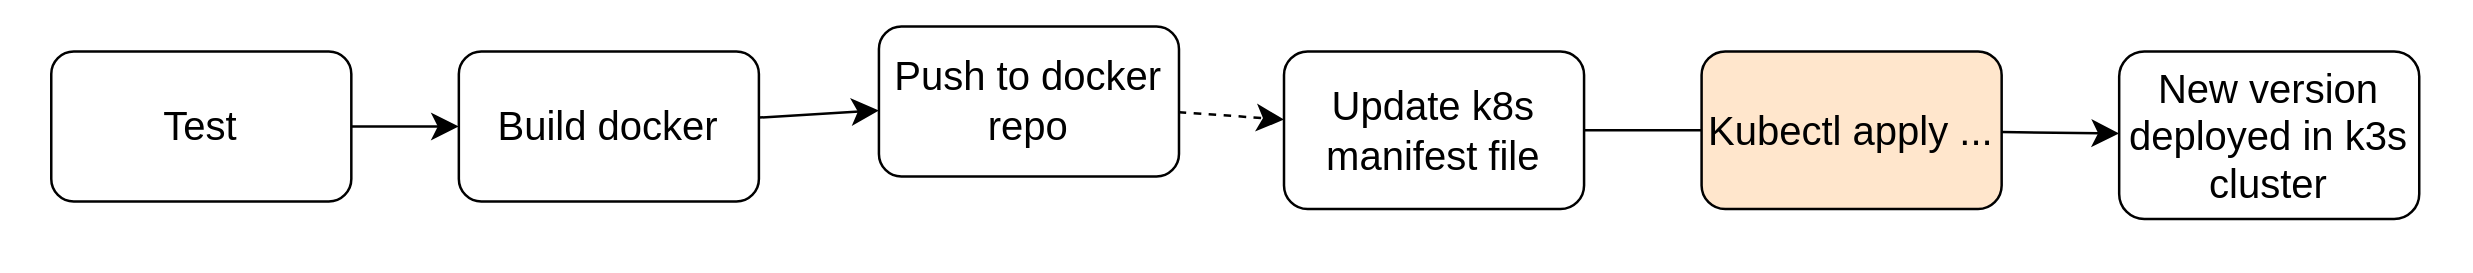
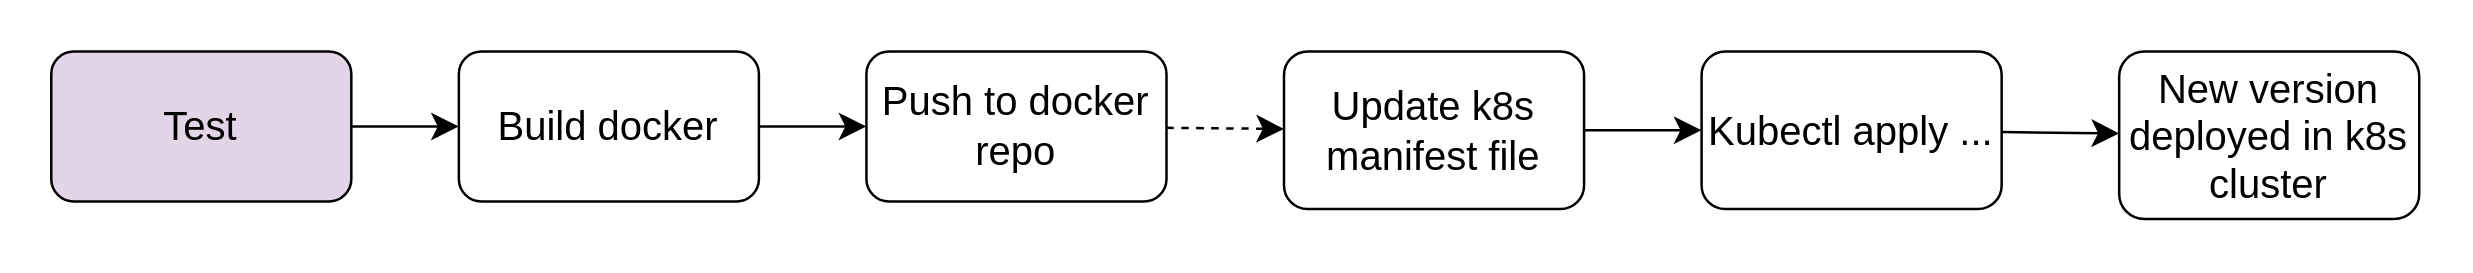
- <mxCell id="7" value="Push to docker repo" style="rounded=1;whiteSpace=wrap;html=1;fontSize=16;" vertex="1" parent="1"><mxGeometry x="351" y="10" width="120" height="60" as="geometry" /></mxCell>
+ <mxCell id="7" value="Push to docker repo" style="rounded=1;whiteSpace=wrap;html=1;fontSize=16;" vertex="1" parent="1"><mxGeometry x="346" y="20" width="120" height="60" as="geometry" /></mxCell>
- <mxCell id="3" value="Test" style="rounded=1;whiteSpace=wrap;html=1;fontSize=16;" vertex="1" parent="1"><mxGeometry x="20" y="20" width="120" height="60" as="geometry" /></mxCell>
+ <mxCell id="3" value="Test" style="rounded=1;whiteSpace=wrap;html=1;fontSize=16;fillColor=#e1d5e7;" vertex="1" parent="1"><mxGeometry x="20" y="20" width="120" height="60" as="geometry" /></mxCell>
- <mxCell id="8" value="" style="edgeStyle=none;curved=1;rounded=0;orthogonalLoop=1;jettySize=auto;html=1;fontSize=12;startSize=8;endSize=8;endArrow=none;" edge="1" parent="1" source="9" target="11"><mxGeometry relative="1" as="geometry" /></mxCell>
+ <mxCell id="8" value="" style="edgeStyle=none;curved=1;rounded=0;orthogonalLoop=1;jettySize=auto;html=1;fontSize=12;startSize=8;endSize=8;" edge="1" parent="1" source="9" target="11"><mxGeometry relative="1" as="geometry" /></mxCell>
- <mxCell id="11" value="Kubectl apply ..." style="rounded=1;whiteSpace=wrap;html=1;fontSize=16;fillColor=#ffe6cc;" vertex="1" parent="1"><mxGeometry x="680" y="20" width="120" height="63" as="geometry" /></mxCell>
+ <mxCell id="11" value="Kubectl apply ..." style="rounded=1;whiteSpace=wrap;html=1;fontSize=16;" vertex="1" parent="1"><mxGeometry x="680" y="20" width="120" height="63" as="geometry" /></mxCell>
- <mxCell id="12" value="New version deployed in k3s cluster" style="rounded=1;whiteSpace=wrap;html=1;fontSize=16;" vertex="1" parent="1"><mxGeometry x="847" y="20" width="120" height="67" as="geometry" /></mxCell>
+ <mxCell id="12" value="New version deployed in k8s cluster" style="rounded=1;whiteSpace=wrap;html=1;fontSize=16;" vertex="1" parent="1"><mxGeometry x="847" y="20" width="120" height="67" as="geometry" /></mxCell>
